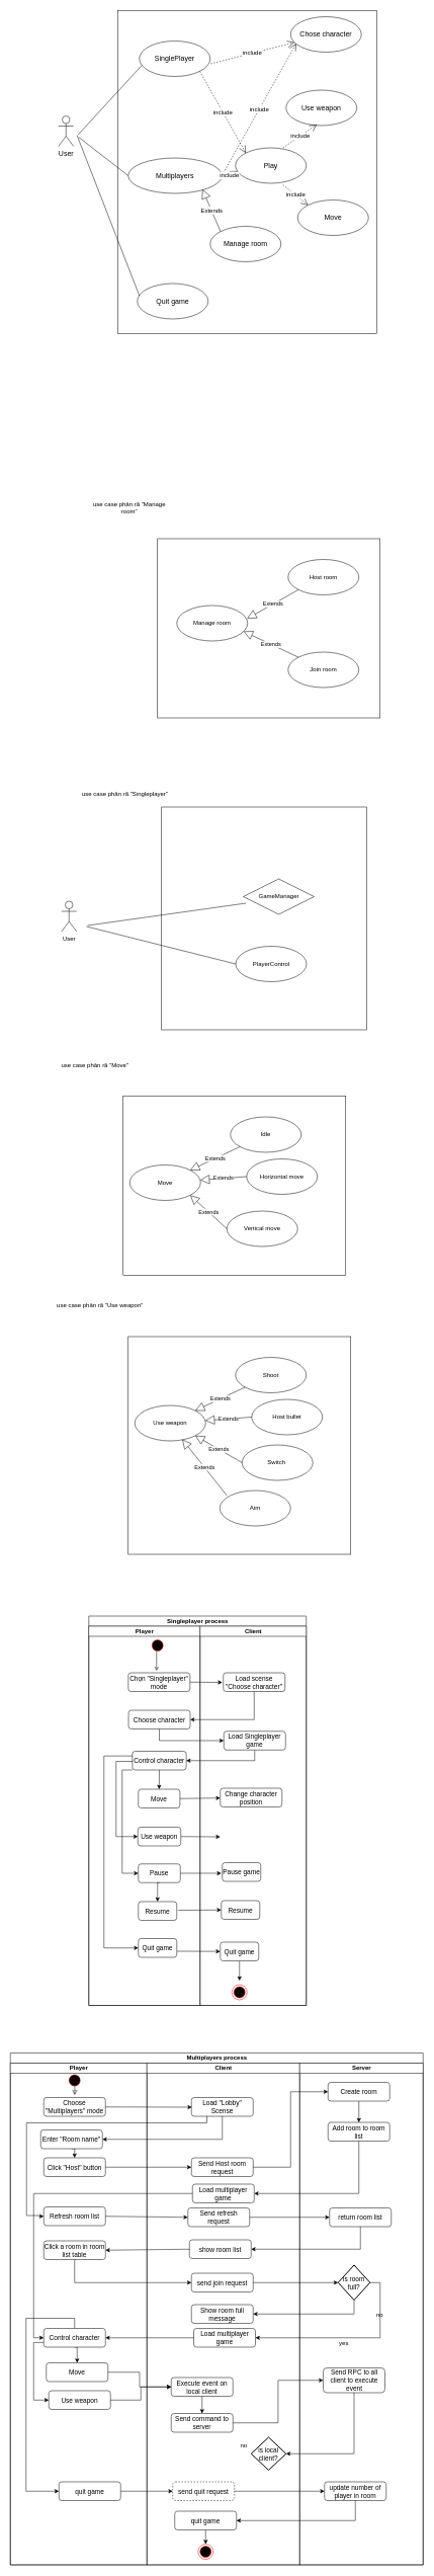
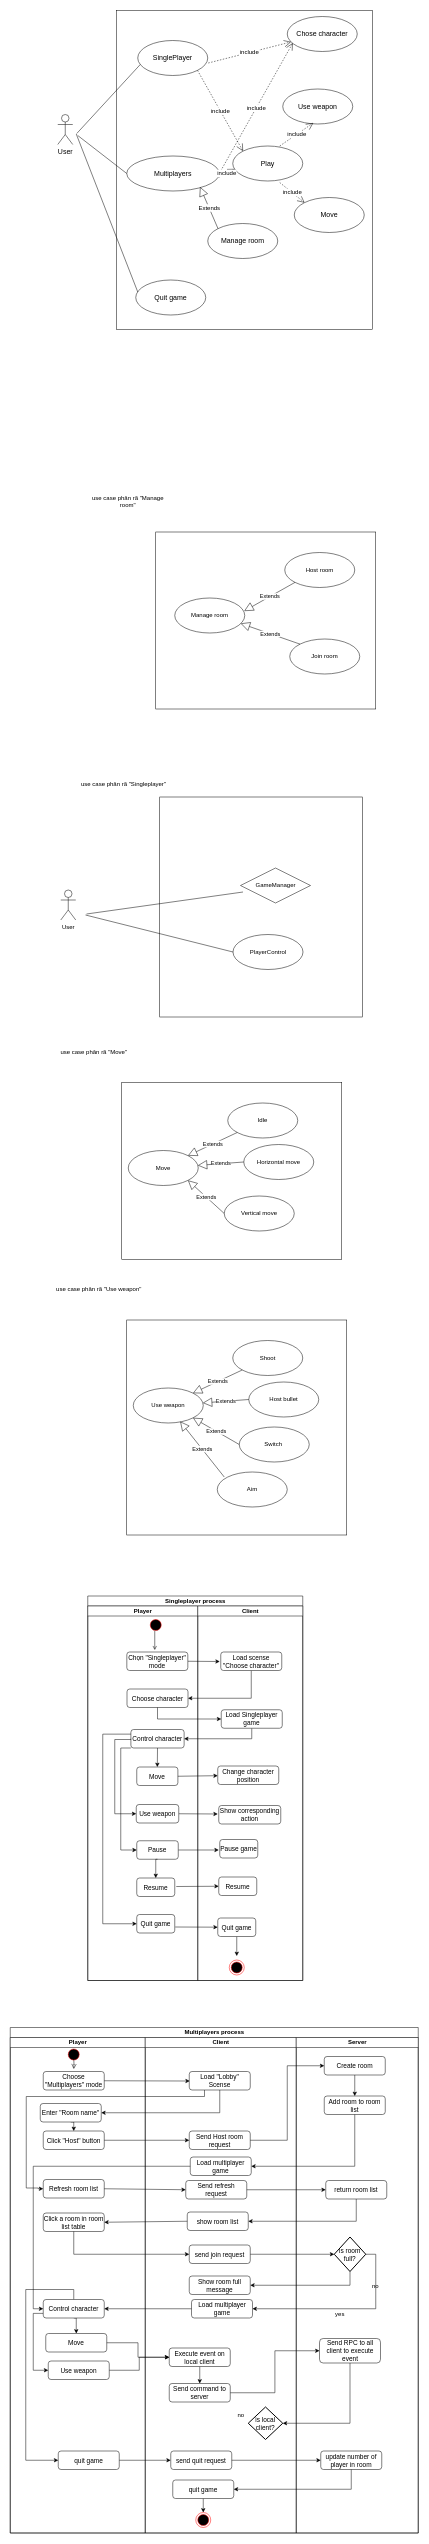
- <mxCell id="15" value="Join room" style="ellipse;whiteSpace=wrap;html=1;" parent="1" vertex="1"><mxGeometry x="569" y="1287" width="140" height="70" as="geometry" /></mxCell>
+ <mxCell id="15" value="Join room" style="ellipse;whiteSpace=wrap;html=1;" parent="1" vertex="1"><mxGeometry x="579" y="1277" width="140" height="70" as="geometry" /></mxCell>
+ <mxCell id="87" value="&lt;font style=&quot;font-size: 13px;&quot;&gt;Show corresponding action&lt;/font&gt;" style="rounded=1;whiteSpace=wrap;html=1;" parent="59" vertex="1"><mxGeometry x="42" y="399" width="124" height="37" as="geometry" /></mxCell>
- <mxCell id="124" value="&lt;font style=&quot;font-size: 13px;&quot;&gt;send quit request&lt;/font&gt;" style="rounded=1;whiteSpace=wrap;html=1;dashed=1;" parent="111" vertex="1"><mxGeometry x="51" y="827" width="122" height="37" as="geometry" /></mxCell>
+ <mxCell id="124" value="&lt;font style=&quot;font-size: 13px;&quot;&gt;send quit request&lt;/font&gt;" style="rounded=1;whiteSpace=wrap;html=1;" parent="111" vertex="1"><mxGeometry x="51" y="827" width="122" height="37" as="geometry" /></mxCell>
